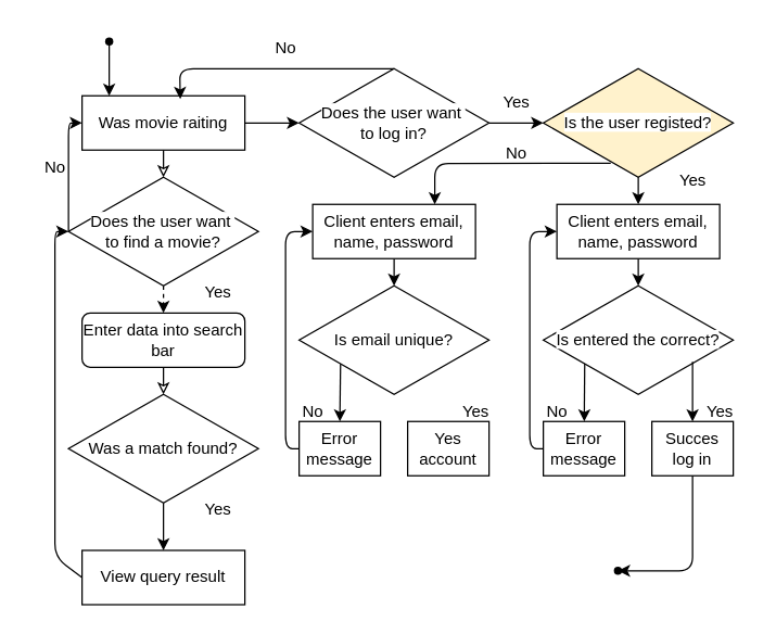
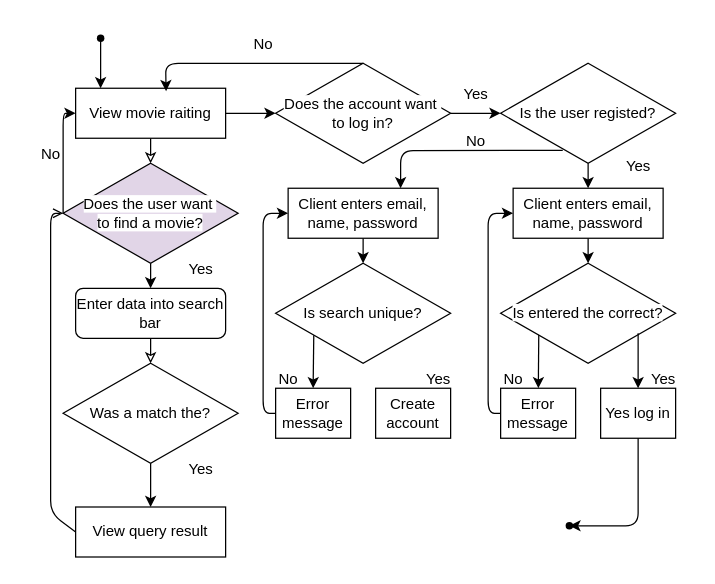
- <mxCell id="4" value="Was movie raiting" style="rounded=0;whiteSpace=wrap;html=1;" parent="1" vertex="1"><mxGeometry x="60" y="70" width="120" height="40" as="geometry" /></mxCell>
+ <mxCell id="4" value="View movie raiting" style="rounded=0;whiteSpace=wrap;html=1;" parent="1" vertex="1"><mxGeometry x="60" y="70" width="120" height="40" as="geometry" /></mxCell>
- <mxCell id="18" value="&lt;font style=&quot;color: rgb(0, 0, 0); background-color: light-dark(#ffffff, var(--ge-dark-color, #121212));&quot;&gt;Does the user want&amp;nbsp;&lt;/font&gt;&lt;div&gt;&lt;font style=&quot;color: rgb(0, 0, 0); background-color: light-dark(#ffffff, var(--ge-dark-color, #121212));&quot;&gt;to log in?&lt;/font&gt;&lt;/div&gt;" style="rhombus;whiteSpace=wrap;html=1;fontSize=12;horizontal=1;spacing=2;spacingTop=0;spacingLeft=0;spacingBottom=0;spacingRight=0;" parent="1" vertex="1"><mxGeometry x="220" y="50" width="140" height="80" as="geometry" /></mxCell>
+ <mxCell id="18" value="&lt;font style=&quot;color: rgb(0, 0, 0); background-color: light-dark(#ffffff, var(--ge-dark-color, #121212));&quot;&gt;Does the account want&amp;nbsp;&lt;/font&gt;&lt;div&gt;&lt;font style=&quot;color: rgb(0, 0, 0); background-color: light-dark(#ffffff, var(--ge-dark-color, #121212));&quot;&gt;to log in?&lt;/font&gt;&lt;/div&gt;" style="rhombus;whiteSpace=wrap;html=1;fontSize=12;horizontal=1;spacing=2;spacingTop=0;spacingLeft=0;spacingBottom=0;spacingRight=0;" parent="1" vertex="1"><mxGeometry x="220" y="50" width="140" height="80" as="geometry" /></mxCell>
- <mxCell id="21" value="&lt;span style=&quot;background-color: rgb(255, 255, 255);&quot;&gt;&lt;font style=&quot;color: rgb(0, 0, 0);&quot;&gt;Is the user registed?&lt;/font&gt;&lt;/span&gt;" style="rhombus;whiteSpace=wrap;html=1;fontSize=12;horizontal=1;spacing=2;spacingTop=0;spacingLeft=0;spacingBottom=0;spacingRight=0;fillColor=#fff2cc;" parent="1" vertex="1"><mxGeometry x="400" y="50" width="140" height="80" as="geometry" /></mxCell>
+ <mxCell id="21" value="&lt;span style=&quot;background-color: rgb(255, 255, 255);&quot;&gt;&lt;font style=&quot;color: rgb(0, 0, 0);&quot;&gt;Is the user registed?&lt;/font&gt;&lt;/span&gt;" style="rhombus;whiteSpace=wrap;html=1;fontSize=12;horizontal=1;spacing=2;spacingTop=0;spacingLeft=0;spacingBottom=0;spacingRight=0;" parent="1" vertex="1"><mxGeometry x="400" y="50" width="140" height="80" as="geometry" /></mxCell>
- <mxCell id="7" value="&lt;font style=&quot;background-color: light-dark(#ffffff, var(--ge-dark-color, #121212)); color: rgb(0, 0, 0);&quot;&gt;Does the user want&amp;nbsp;&lt;/font&gt;&lt;div&gt;&lt;font style=&quot;background-color: light-dark(#ffffff, var(--ge-dark-color, #121212)); color: rgb(0, 0, 0);&quot;&gt;to find a movie?&lt;/font&gt;&lt;/div&gt;" style="rhombus;whiteSpace=wrap;html=1;fontSize=12;horizontal=1;spacing=2;spacingTop=0;spacingLeft=0;spacingBottom=0;spacingRight=0;" parent="1" vertex="1"><mxGeometry x="50" y="130" width="140" height="80" as="geometry" /></mxCell>
+ <mxCell id="7" value="&lt;font style=&quot;background-color: light-dark(#ffffff, var(--ge-dark-color, #121212)); color: rgb(0, 0, 0);&quot;&gt;Does the user want&amp;nbsp;&lt;/font&gt;&lt;div&gt;&lt;font style=&quot;background-color: light-dark(#ffffff, var(--ge-dark-color, #121212)); color: rgb(0, 0, 0);&quot;&gt;to find a movie?&lt;/font&gt;&lt;/div&gt;" style="rhombus;whiteSpace=wrap;html=1;fontSize=12;horizontal=1;spacing=2;spacingTop=0;spacingLeft=0;spacingBottom=0;spacingRight=0;fillColor=#e1d5e7;" parent="1" vertex="1"><mxGeometry x="50" y="130" width="140" height="80" as="geometry" /></mxCell>
- <mxCell id="12" style="edgeStyle=none;html=1;entryX=0;entryY=0.5;entryDx=0;entryDy=0;exitX=0;exitY=0.5;exitDx=0;exitDy=0;" parent="1" source="13" target="7" edge="1"><mxGeometry relative="1" as="geometry"><Array as="points"><mxPoint x="40" y="410" /><mxPoint x="40" y="320" /><mxPoint x="40" y="230" /><mxPoint x="40" y="170" /></Array></mxGeometry></mxCell>
+ <mxCell id="12" style="edgeStyle=none;html=1;entryX=0;entryY=0.5;entryDx=0;entryDy=0;exitX=0;exitY=0.5;exitDx=0;exitDy=0;endArrow=open;" parent="1" source="13" target="7" edge="1"><mxGeometry relative="1" as="geometry"><Array as="points"><mxPoint x="40" y="410" /><mxPoint x="40" y="320" /><mxPoint x="40" y="230" /><mxPoint x="40" y="170" /></Array></mxGeometry></mxCell>
- <mxCell id="5" style="edgeStyle=none;html=1;entryX=0.5;entryY=0;entryDx=0;entryDy=0;endArrow=classic;endFill=1;dashed=1;" parent="1" source="7" target="9" edge="1"><mxGeometry relative="1" as="geometry" /></mxCell>
+ <mxCell id="5" style="edgeStyle=none;html=1;entryX=0.5;entryY=0;entryDx=0;entryDy=0;endArrow=classic;endFill=1;" parent="1" source="7" target="9" edge="1"><mxGeometry relative="1" as="geometry" /></mxCell>
- <mxCell id="27" value="&lt;span style=&quot;background-color: rgb(255, 255, 255);&quot;&gt;&lt;font style=&quot;color: rgb(0, 0, 0);&quot;&gt;Is email unique?&lt;/font&gt;&lt;/span&gt;" style="rhombus;whiteSpace=wrap;html=1;fontSize=12;horizontal=1;spacing=2;spacingTop=0;spacingLeft=0;spacingBottom=0;spacingRight=0;" parent="1" vertex="1"><mxGeometry x="220" y="210" width="140" height="80" as="geometry" /></mxCell>
+ <mxCell id="27" value="&lt;span style=&quot;background-color: rgb(255, 255, 255);&quot;&gt;&lt;font style=&quot;color: rgb(0, 0, 0);&quot;&gt;Is search unique?&lt;/font&gt;&lt;/span&gt;" style="rhombus;whiteSpace=wrap;html=1;fontSize=12;horizontal=1;spacing=2;spacingTop=0;spacingLeft=0;spacingBottom=0;spacingRight=0;" parent="1" vertex="1"><mxGeometry x="220" y="210" width="140" height="80" as="geometry" /></mxCell>
- <mxCell id="11" value="Was a match found?" style="rhombus;whiteSpace=wrap;html=1;fontSize=12;horizontal=1;spacing=2;spacingTop=0;spacingLeft=0;spacingBottom=0;spacingRight=0;" parent="1" vertex="1"><mxGeometry x="50" y="290" width="140" height="80" as="geometry" /></mxCell>
+ <mxCell id="11" value="Was a match the?" style="rhombus;whiteSpace=wrap;html=1;fontSize=12;horizontal=1;spacing=2;spacingTop=0;spacingLeft=0;spacingBottom=0;spacingRight=0;" parent="1" vertex="1"><mxGeometry x="50" y="290" width="140" height="80" as="geometry" /></mxCell>
- <mxCell id="30" value="Yes account" style="rounded=0;whiteSpace=wrap;html=1;" parent="1" vertex="1"><mxGeometry x="300" y="310" width="60" height="40" as="geometry" /></mxCell>
+ <mxCell id="30" value="Create account" style="rounded=0;whiteSpace=wrap;html=1;" parent="1" vertex="1"><mxGeometry x="300" y="310" width="60" height="40" as="geometry" /></mxCell>
- <mxCell id="35" value="Succes log in" style="rounded=0;whiteSpace=wrap;html=1;" parent="1" vertex="1"><mxGeometry x="480" y="310" width="60" height="40" as="geometry" /></mxCell>
+ <mxCell id="35" value="Yes log in" style="rounded=0;whiteSpace=wrap;html=1;" parent="1" vertex="1"><mxGeometry x="480" y="310" width="60" height="40" as="geometry" /></mxCell>
